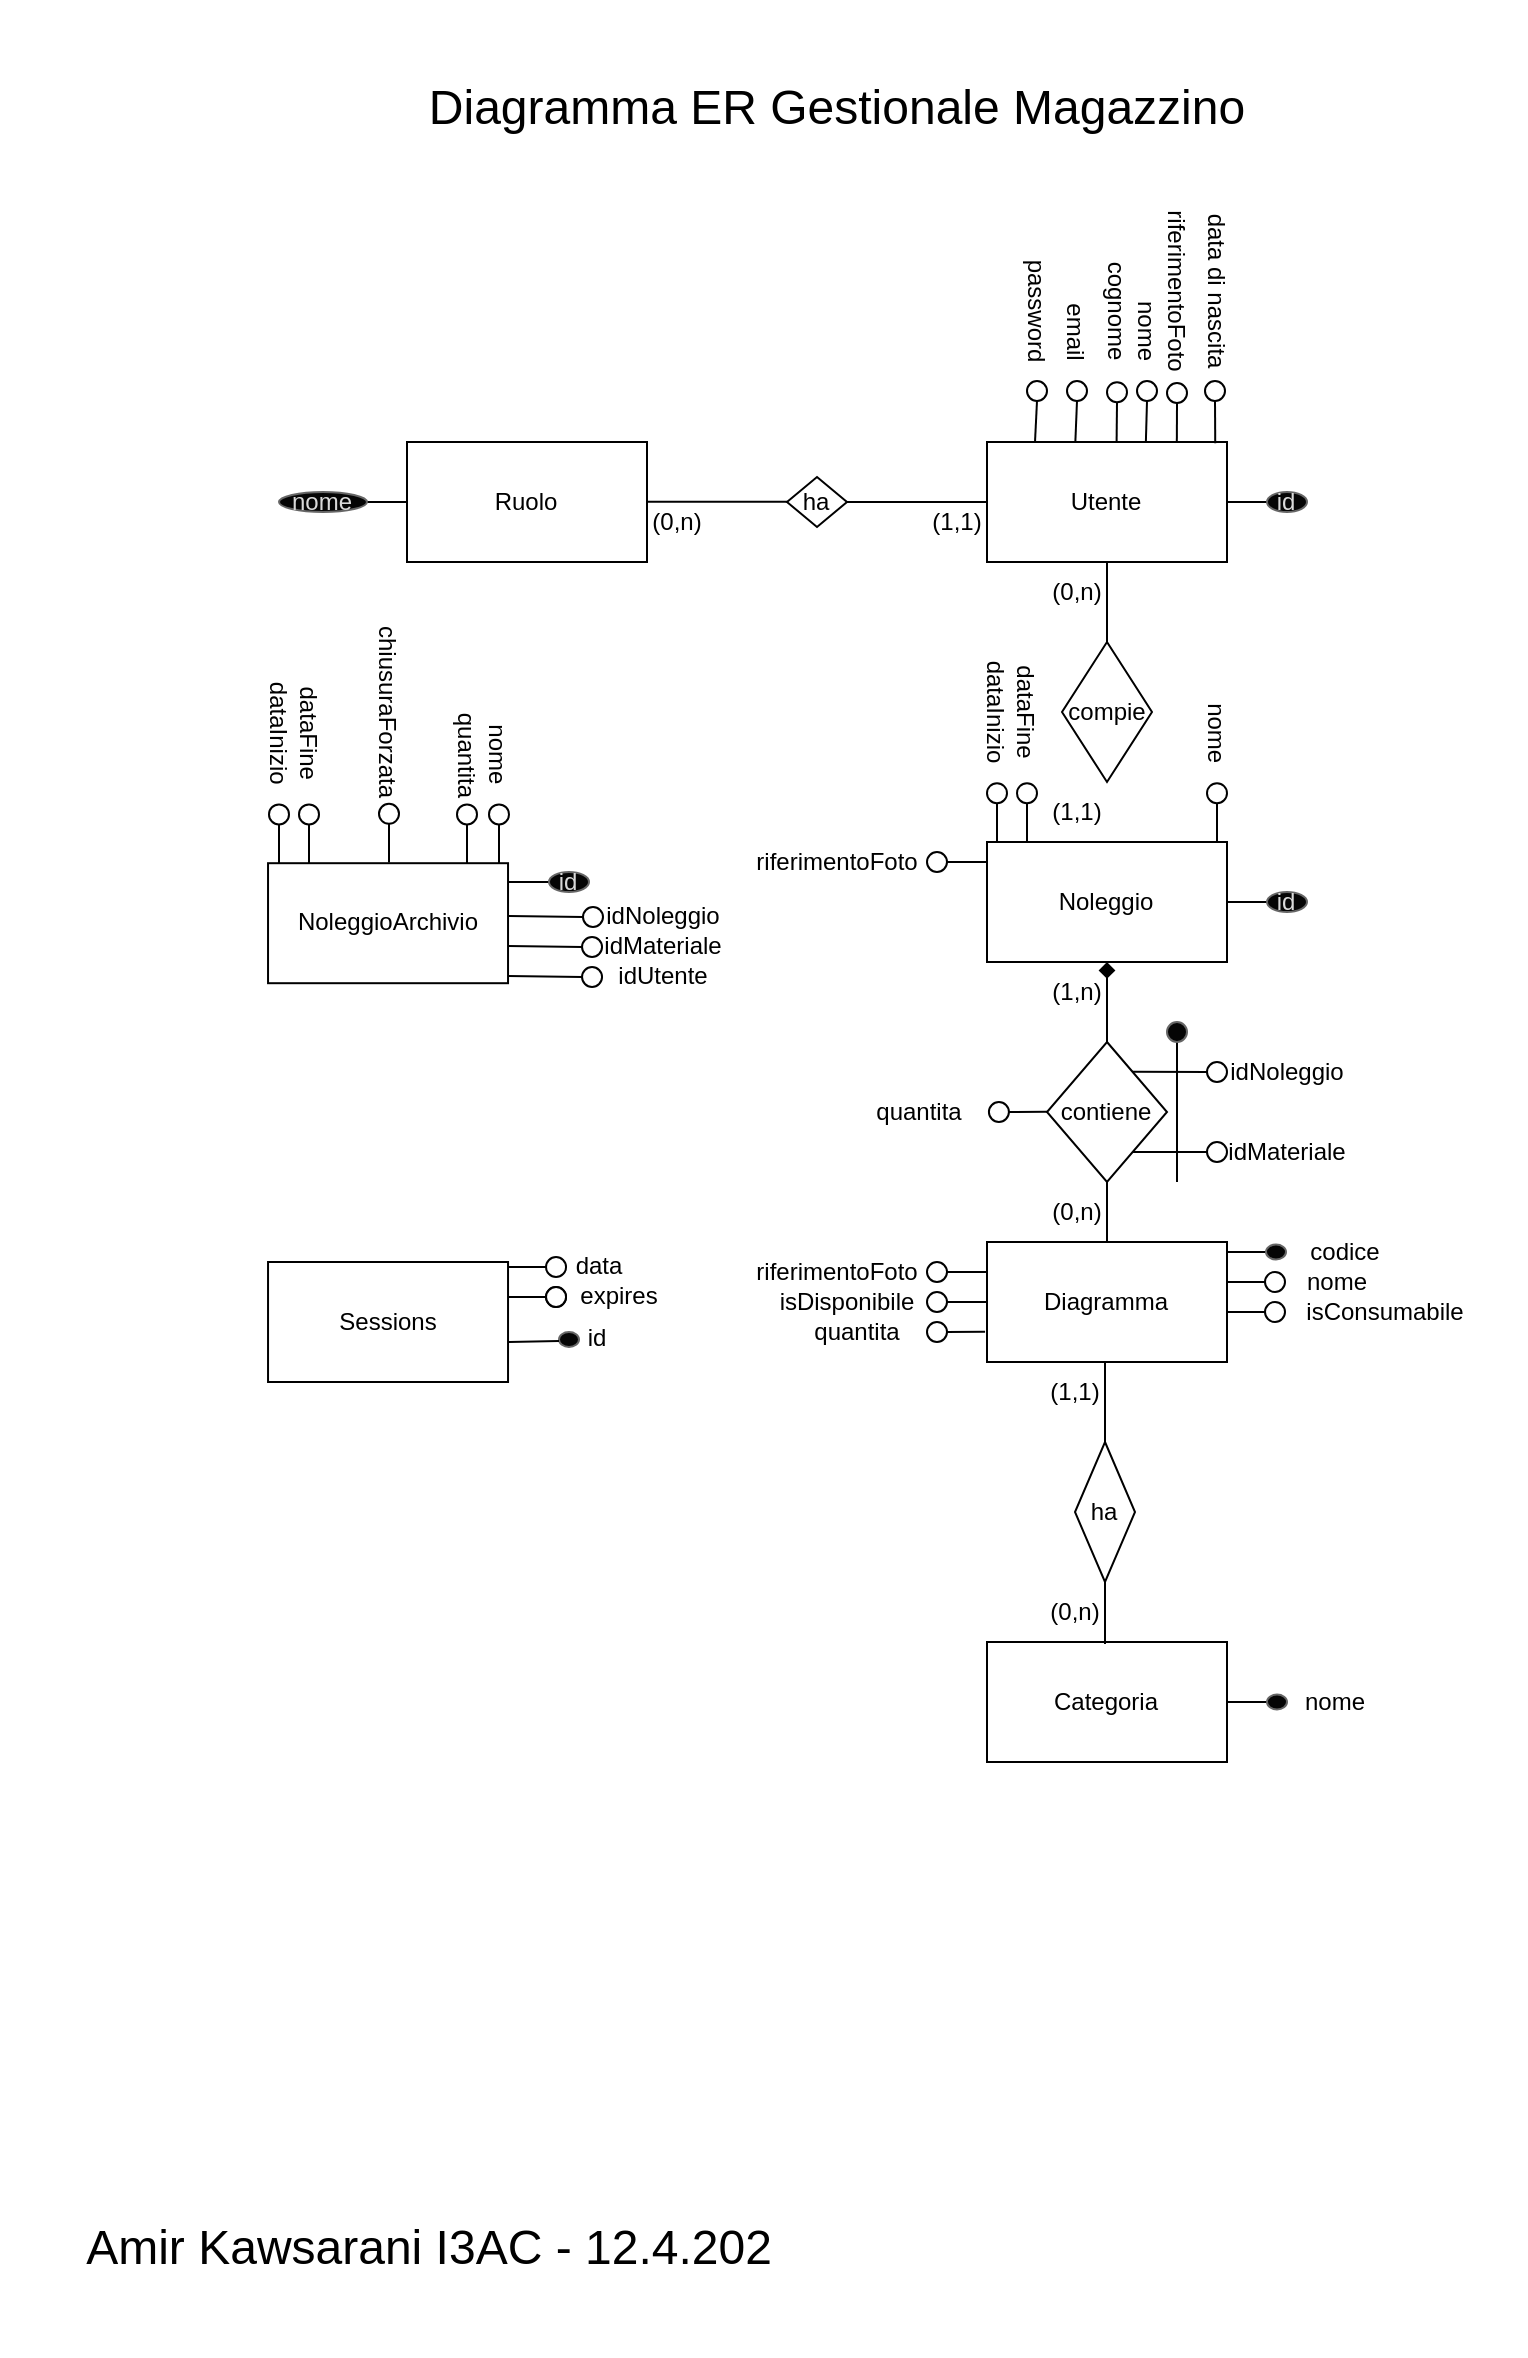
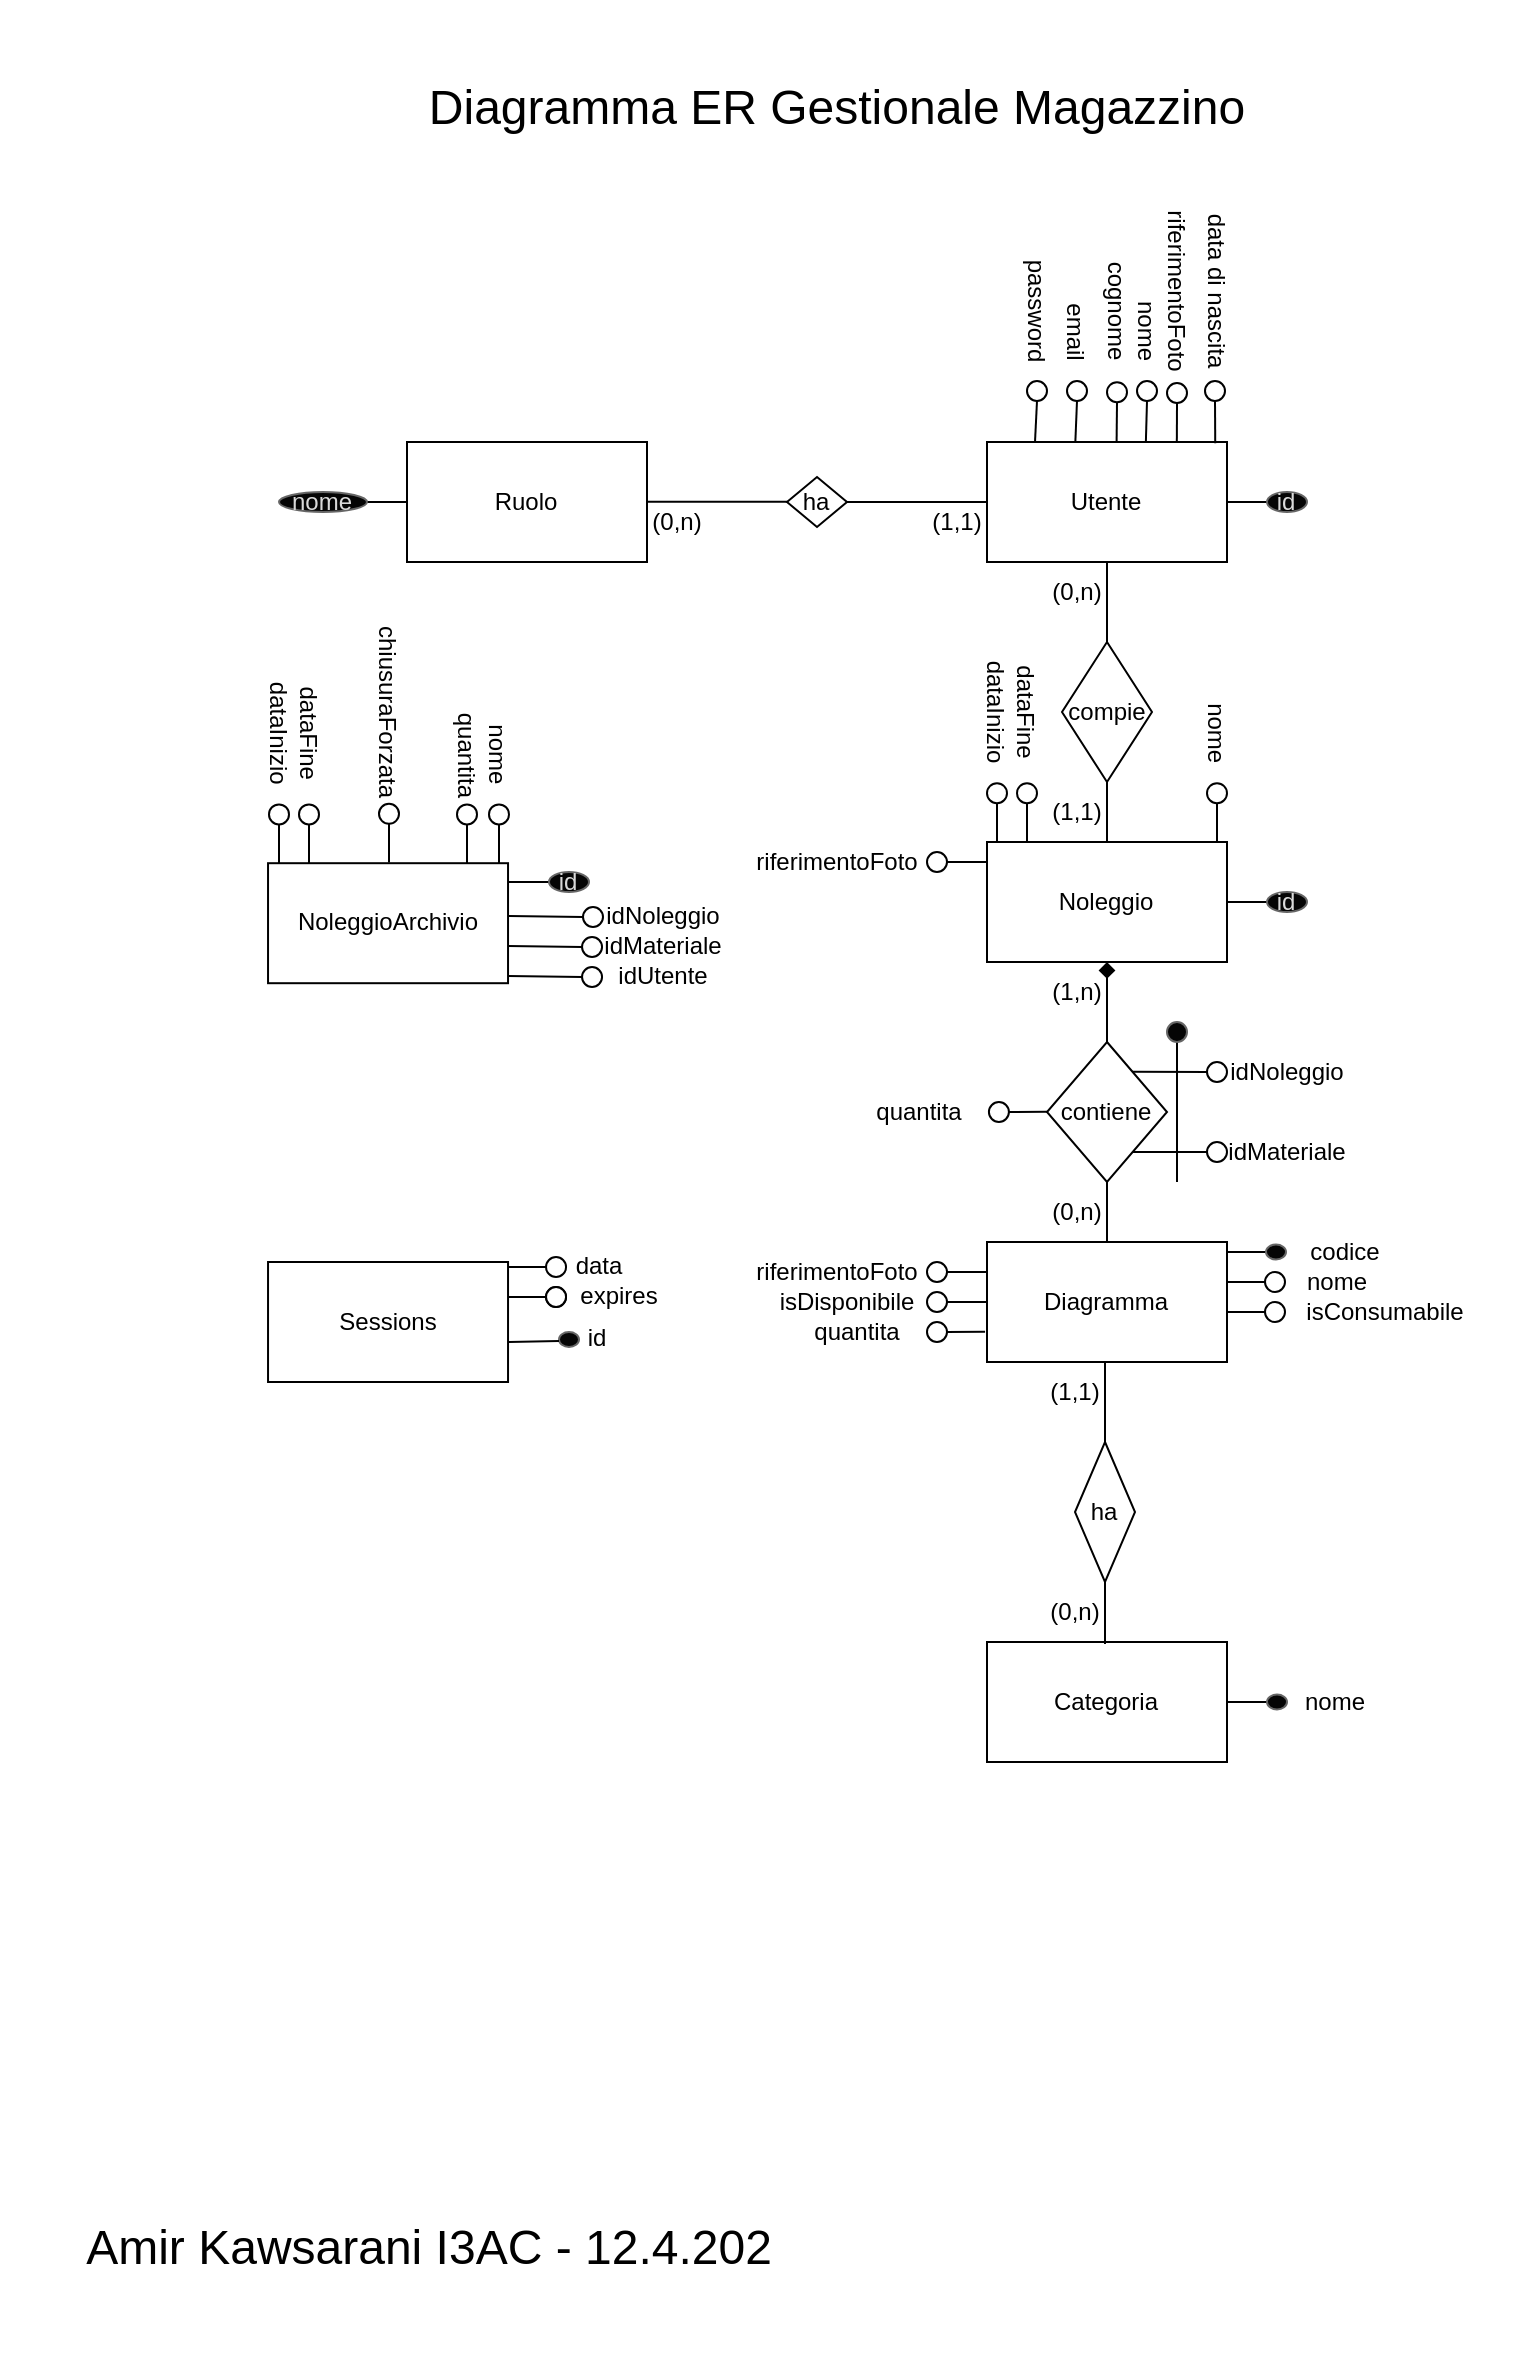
+ <mxCell id="9" value="" style="endArrow=none;html=1;rounded=0;entryX=0.5;entryY=1;entryDx=0;entryDy=0;" parent="1" source="3" target="6" edge="1"><mxGeometry width="50" height="50" relative="1" as="geometry"><mxPoint x="543" y="520.5" as="sourcePoint" /><mxPoint x="593" y="470.5" as="targetPoint" /></mxGeometry></mxCell>
